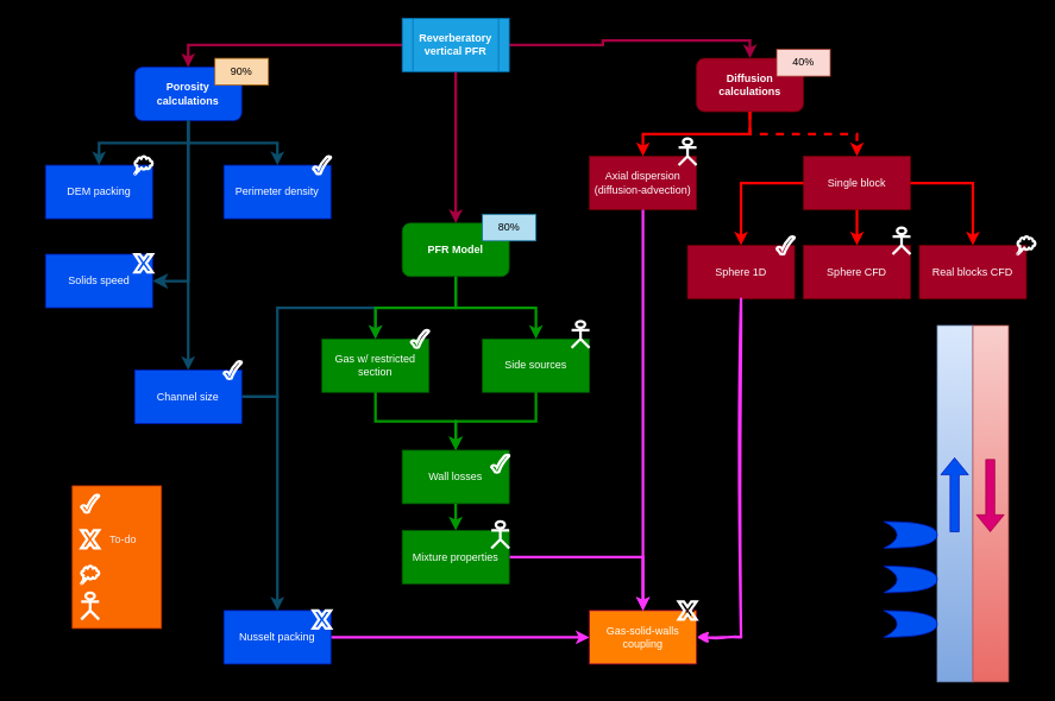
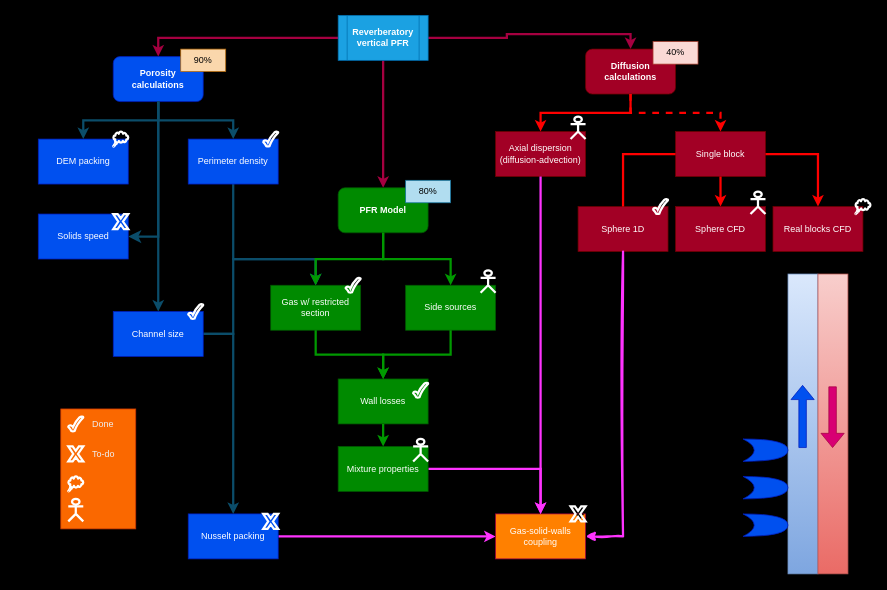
- <mxCell id="15" style="edgeStyle=orthogonalEdgeStyle;rounded=0;orthogonalLoop=1;jettySize=auto;html=1;entryX=0.5;entryY=0;entryDx=0;entryDy=0;strokeColor=#FF0000;strokeWidth=3;" edge="1" parent="6" source="9" target="10"><mxGeometry relative="1" as="geometry" /></mxCell>
+ <mxCell id="15" style="edgeStyle=orthogonalEdgeStyle;rounded=0;orthogonalLoop=1;jettySize=auto;html=1;entryX=0.5;entryY=0;entryDx=0;entryDy=0;strokeColor=#FF0000;strokeWidth=3;endArrow=none;" edge="1" parent="6" source="9" target="10"><mxGeometry relative="1" as="geometry" /></mxCell>
+ <mxCell id="27" style="edgeStyle=orthogonalEdgeStyle;rounded=0;orthogonalLoop=1;jettySize=auto;html=1;strokeColor=#0B4D6A;strokeWidth=3;jumpStyle=arc;exitX=0.5;exitY=1;exitDx=0;exitDy=0;jumpSize=15;" edge="1" parent="1" source="34" target="41"><mxGeometry relative="1" as="geometry"><mxPoint x="200" y="335" as="sourcePoint" /><mxPoint x="270" y="405" as="targetPoint" /><Array as="points"><mxPoint x="310" y="345" /><mxPoint x="420" y="345" /></Array></mxGeometry></mxCell>
+ <mxCell id="63" value="Done" style="text;html=1;strokeColor=none;fillColor=none;align=left;verticalAlign=middle;whiteSpace=wrap;rounded=0;fontColor=#EEEEEE;" vertex="1" parent="58"><mxGeometry x="40" y="5" width="60" height="30" as="geometry" /></mxCell>
